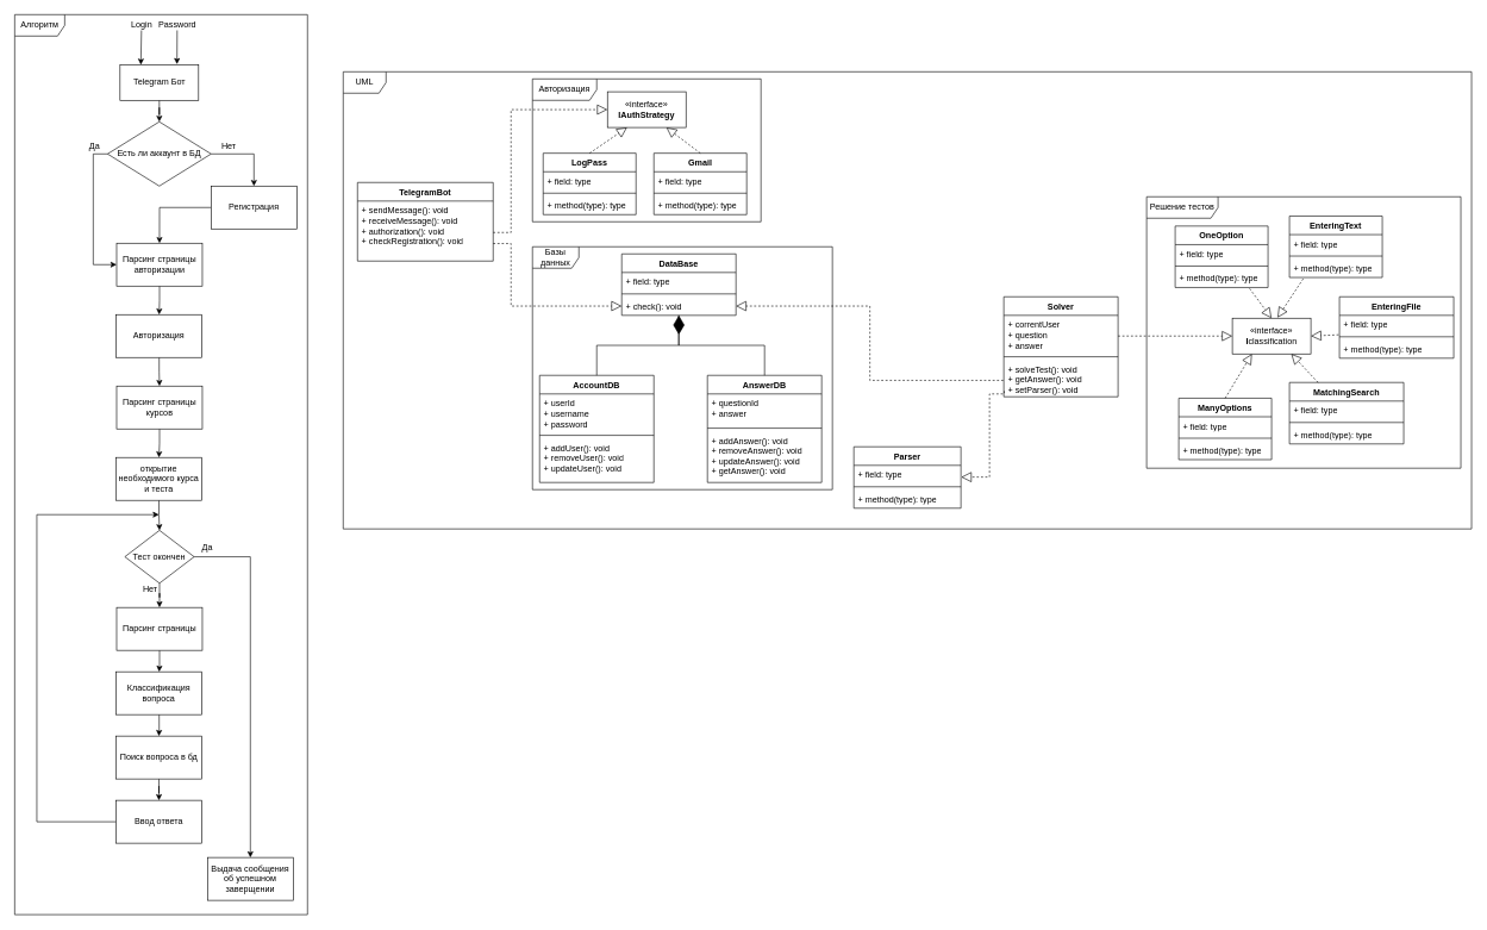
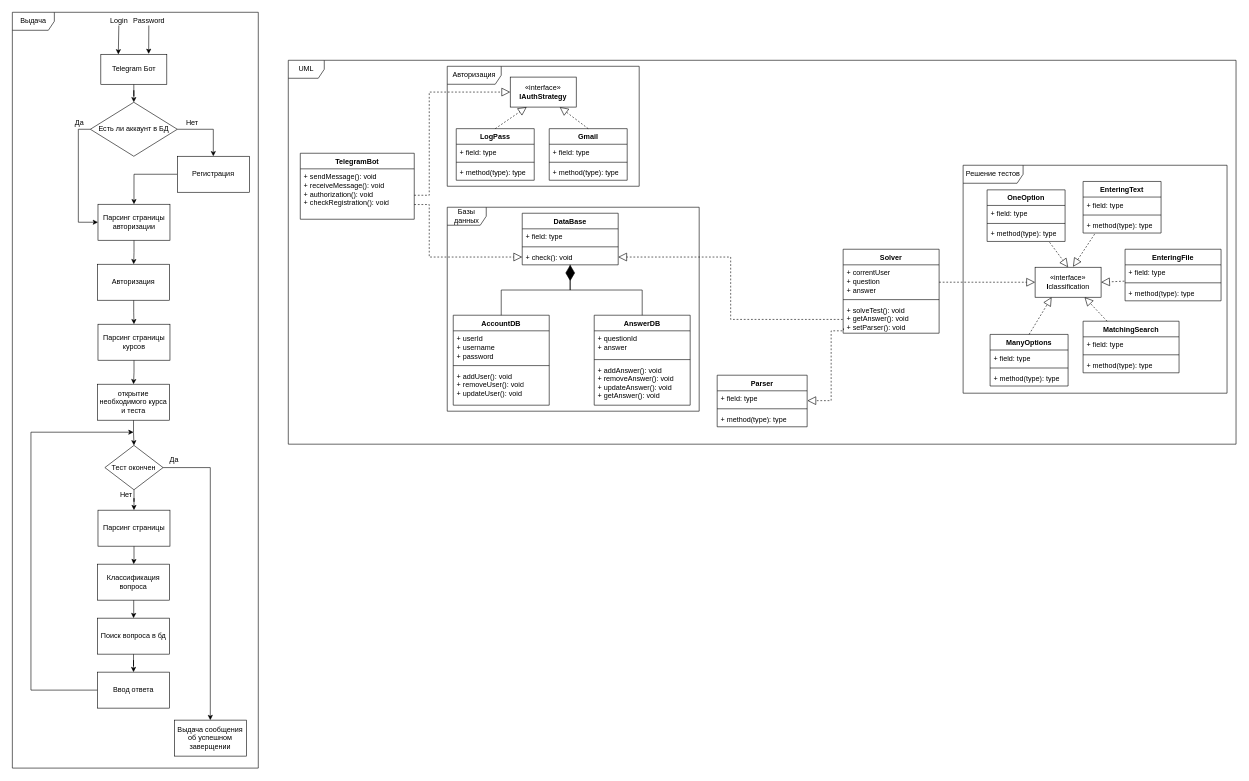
- <mxCell id="58" value="Алгоритм" style="shape=umlFrame;whiteSpace=wrap;html=1;pointerEvents=0;width=70;height=30;" vertex="1" parent="1"><mxGeometry x="20" y="20" width="410" height="1260" as="geometry" /></mxCell>
+ <mxCell id="58" value="Выдача" style="shape=umlFrame;whiteSpace=wrap;html=1;pointerEvents=0;width=70;height=30;" vertex="1" parent="1"><mxGeometry x="20" y="20" width="410" height="1260" as="geometry" /></mxCell>
